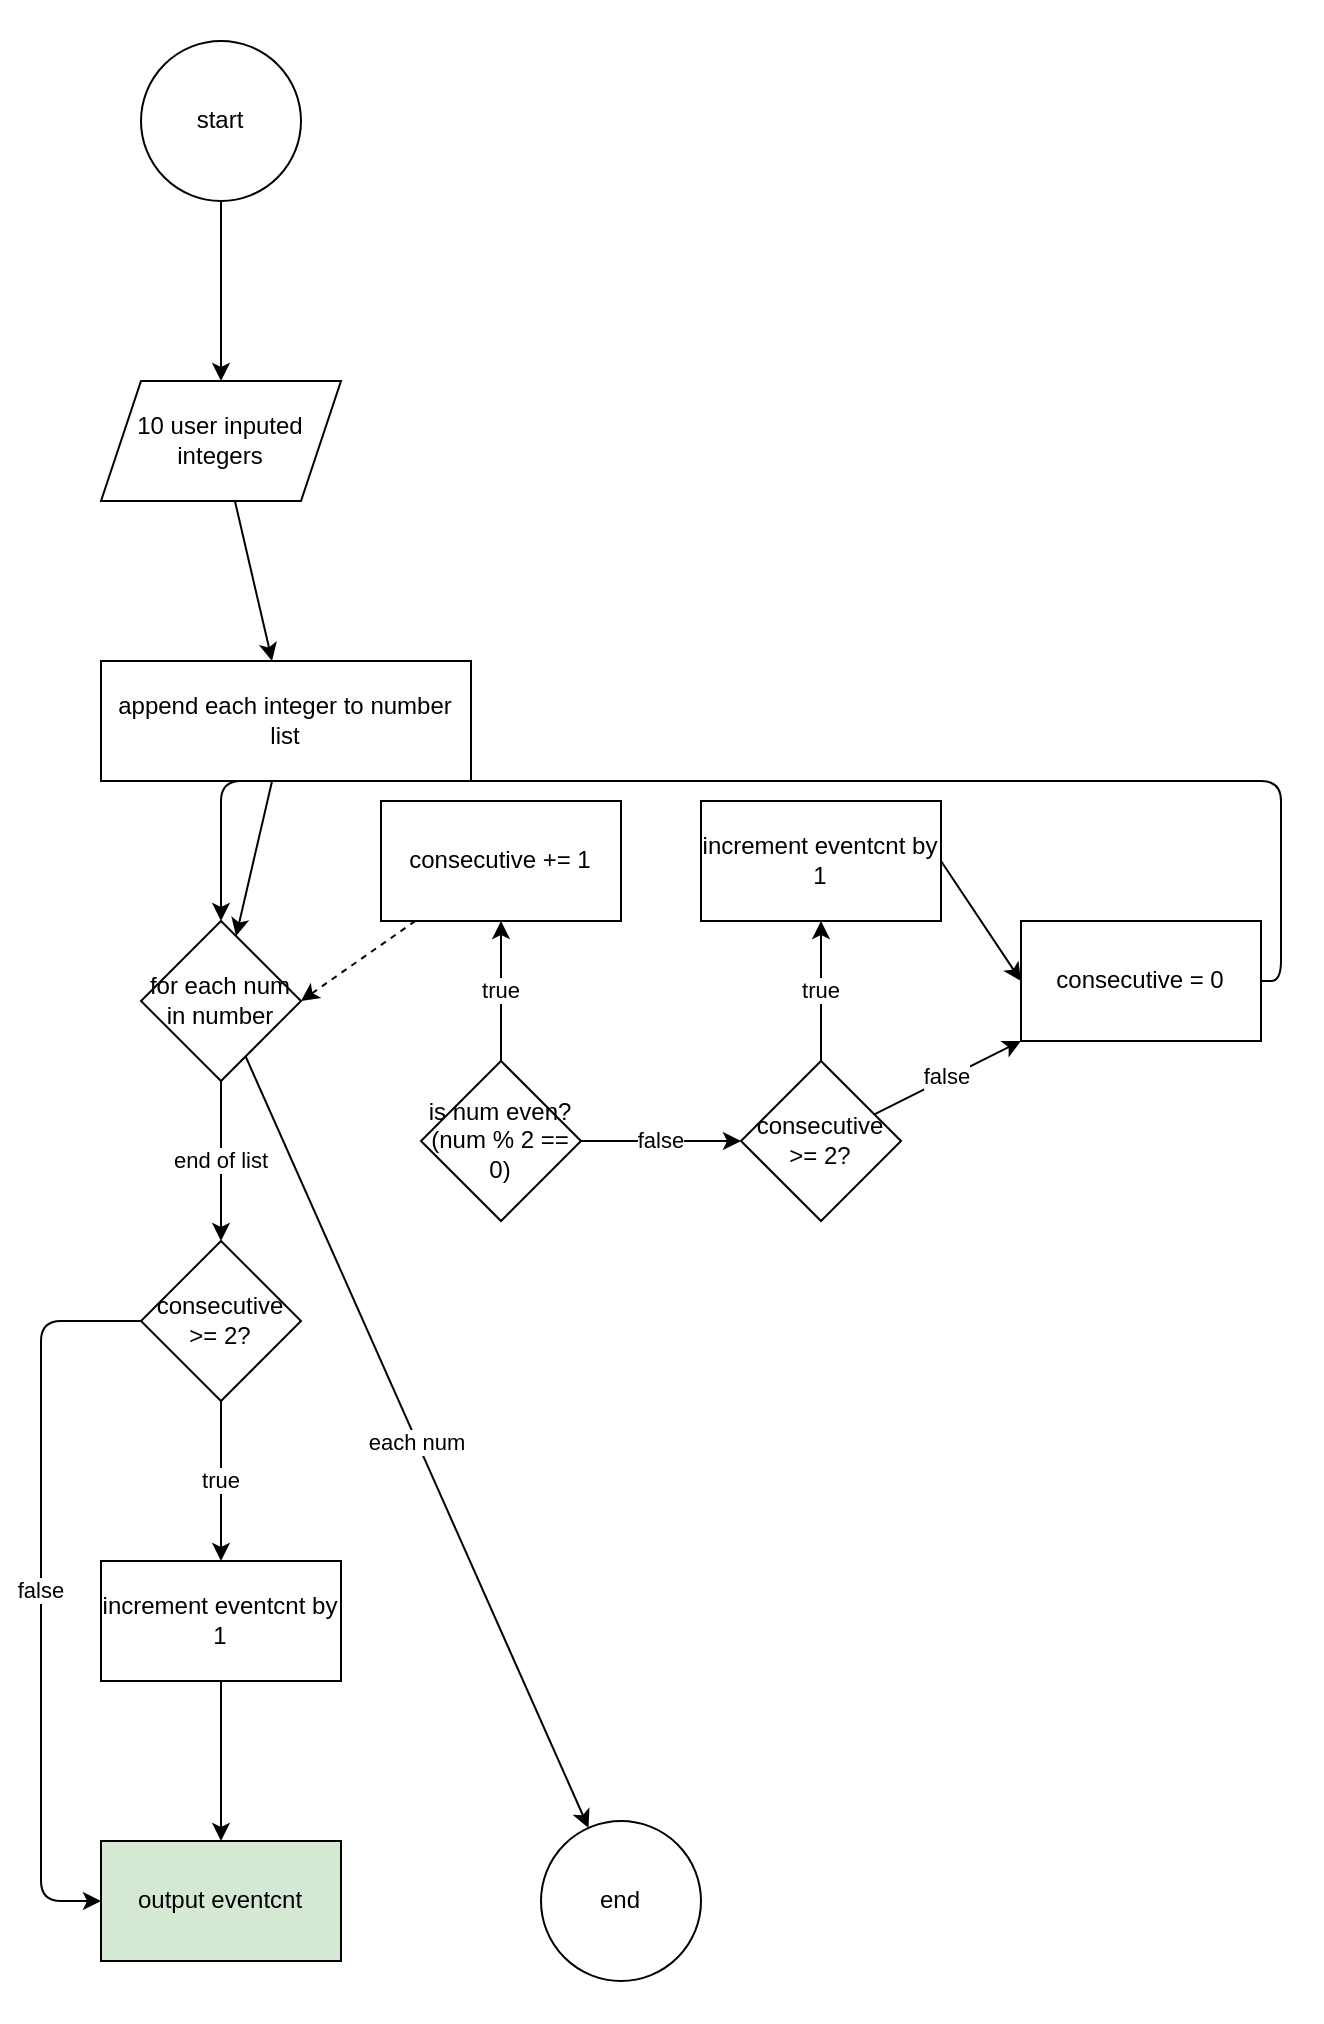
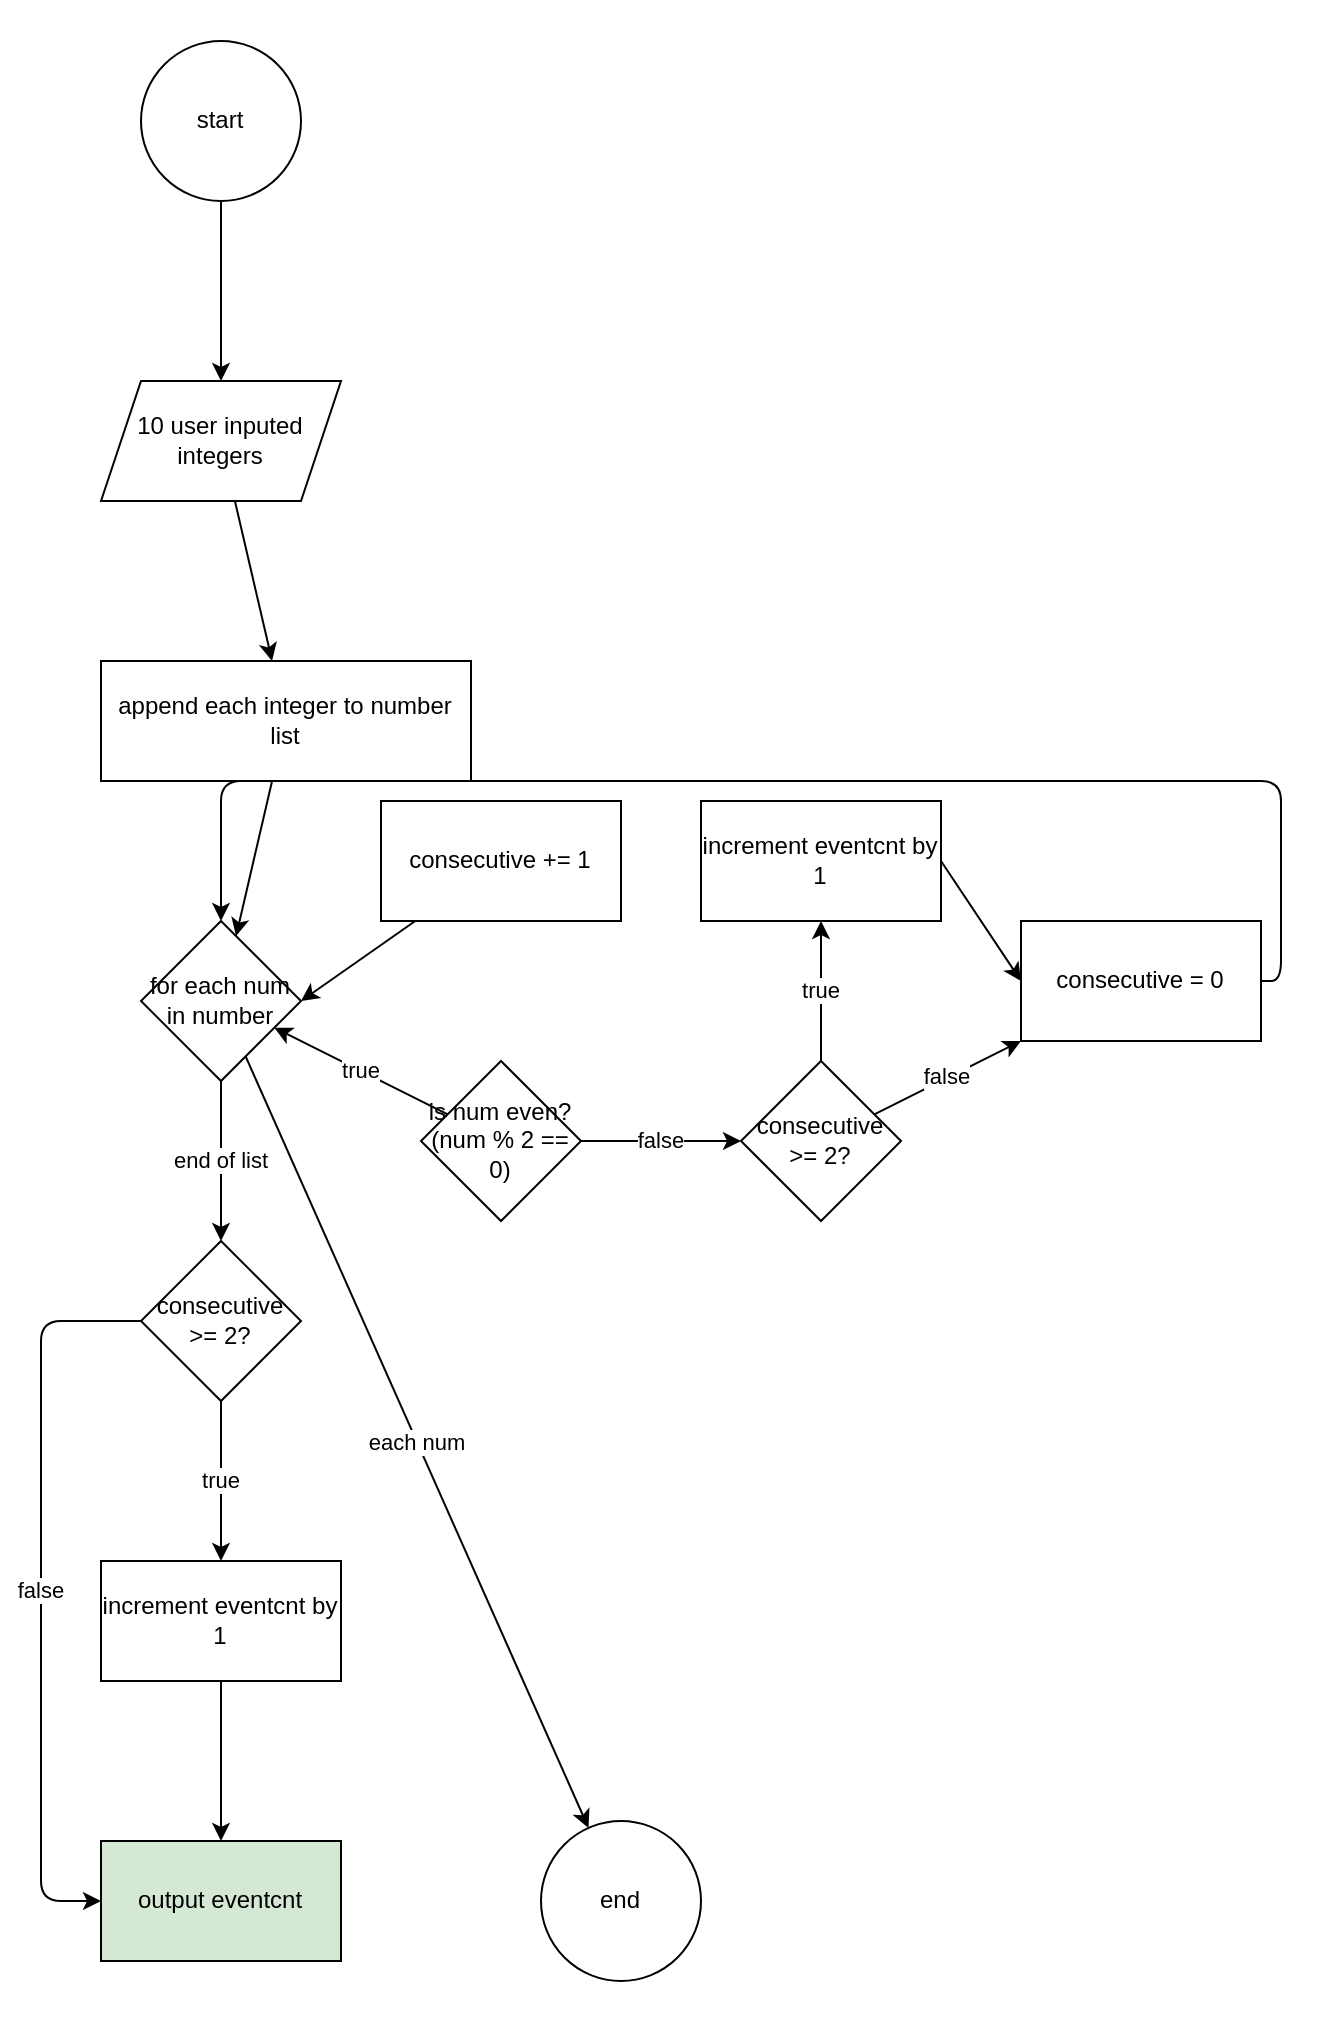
- <mxCell id="14" value="" style="edgeStyle=none;html=1;entryX=1;entryY=0.5;entryDx=0;entryDy=0;dashed=1;" edge="1" parent="1" source="15" target="10"><mxGeometry relative="1" as="geometry" /></mxCell>
+ <mxCell id="14" value="" style="edgeStyle=none;html=1;entryX=1;entryY=0.5;entryDx=0;entryDy=0;" edge="1" parent="1" source="15" target="10"><mxGeometry relative="1" as="geometry" /></mxCell>
- <mxCell id="11" value="true" style="edgeStyle=none;html=1;" edge="1" parent="1" source="13" target="15"><mxGeometry relative="1" as="geometry" /></mxCell>
+ <mxCell id="11" value="true" style="edgeStyle=none;html=1;" edge="1" parent="1" source="13" target="10"><mxGeometry relative="1" as="geometry" /></mxCell>
